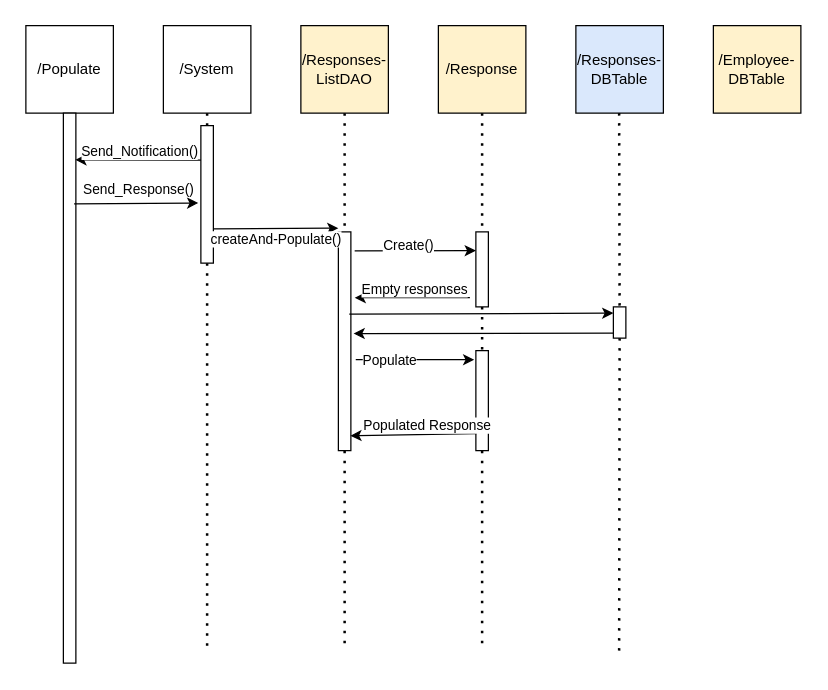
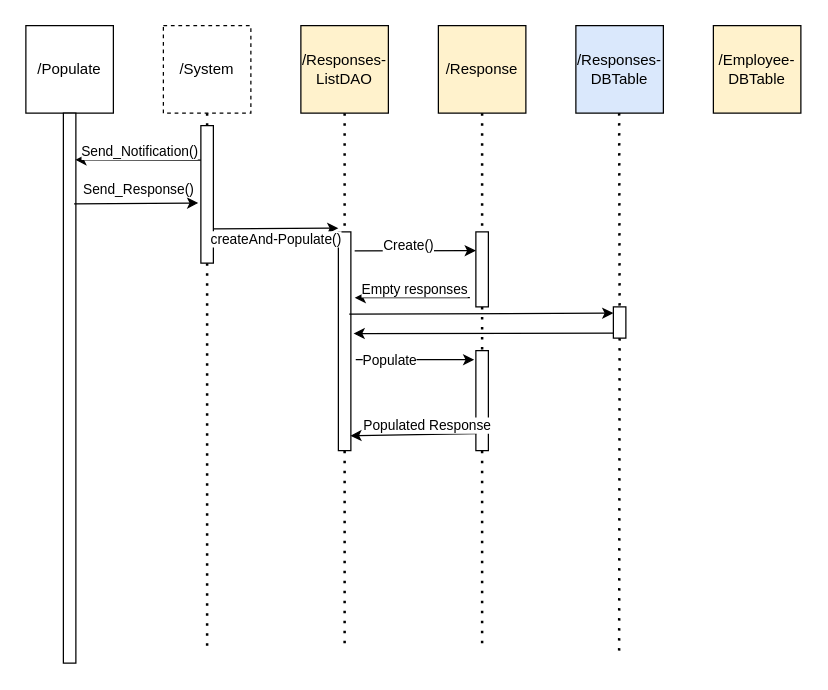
- <mxCell id="3" value="/System" style="whiteSpace=wrap;html=1;aspect=fixed;" parent="1" vertex="1"><mxGeometry x="130" y="20" width="70" height="70" as="geometry" /></mxCell>
+ <mxCell id="3" value="/System" style="whiteSpace=wrap;html=1;aspect=fixed;dashed=1;" parent="1" vertex="1"><mxGeometry x="130" y="20" width="70" height="70" as="geometry" /></mxCell>
